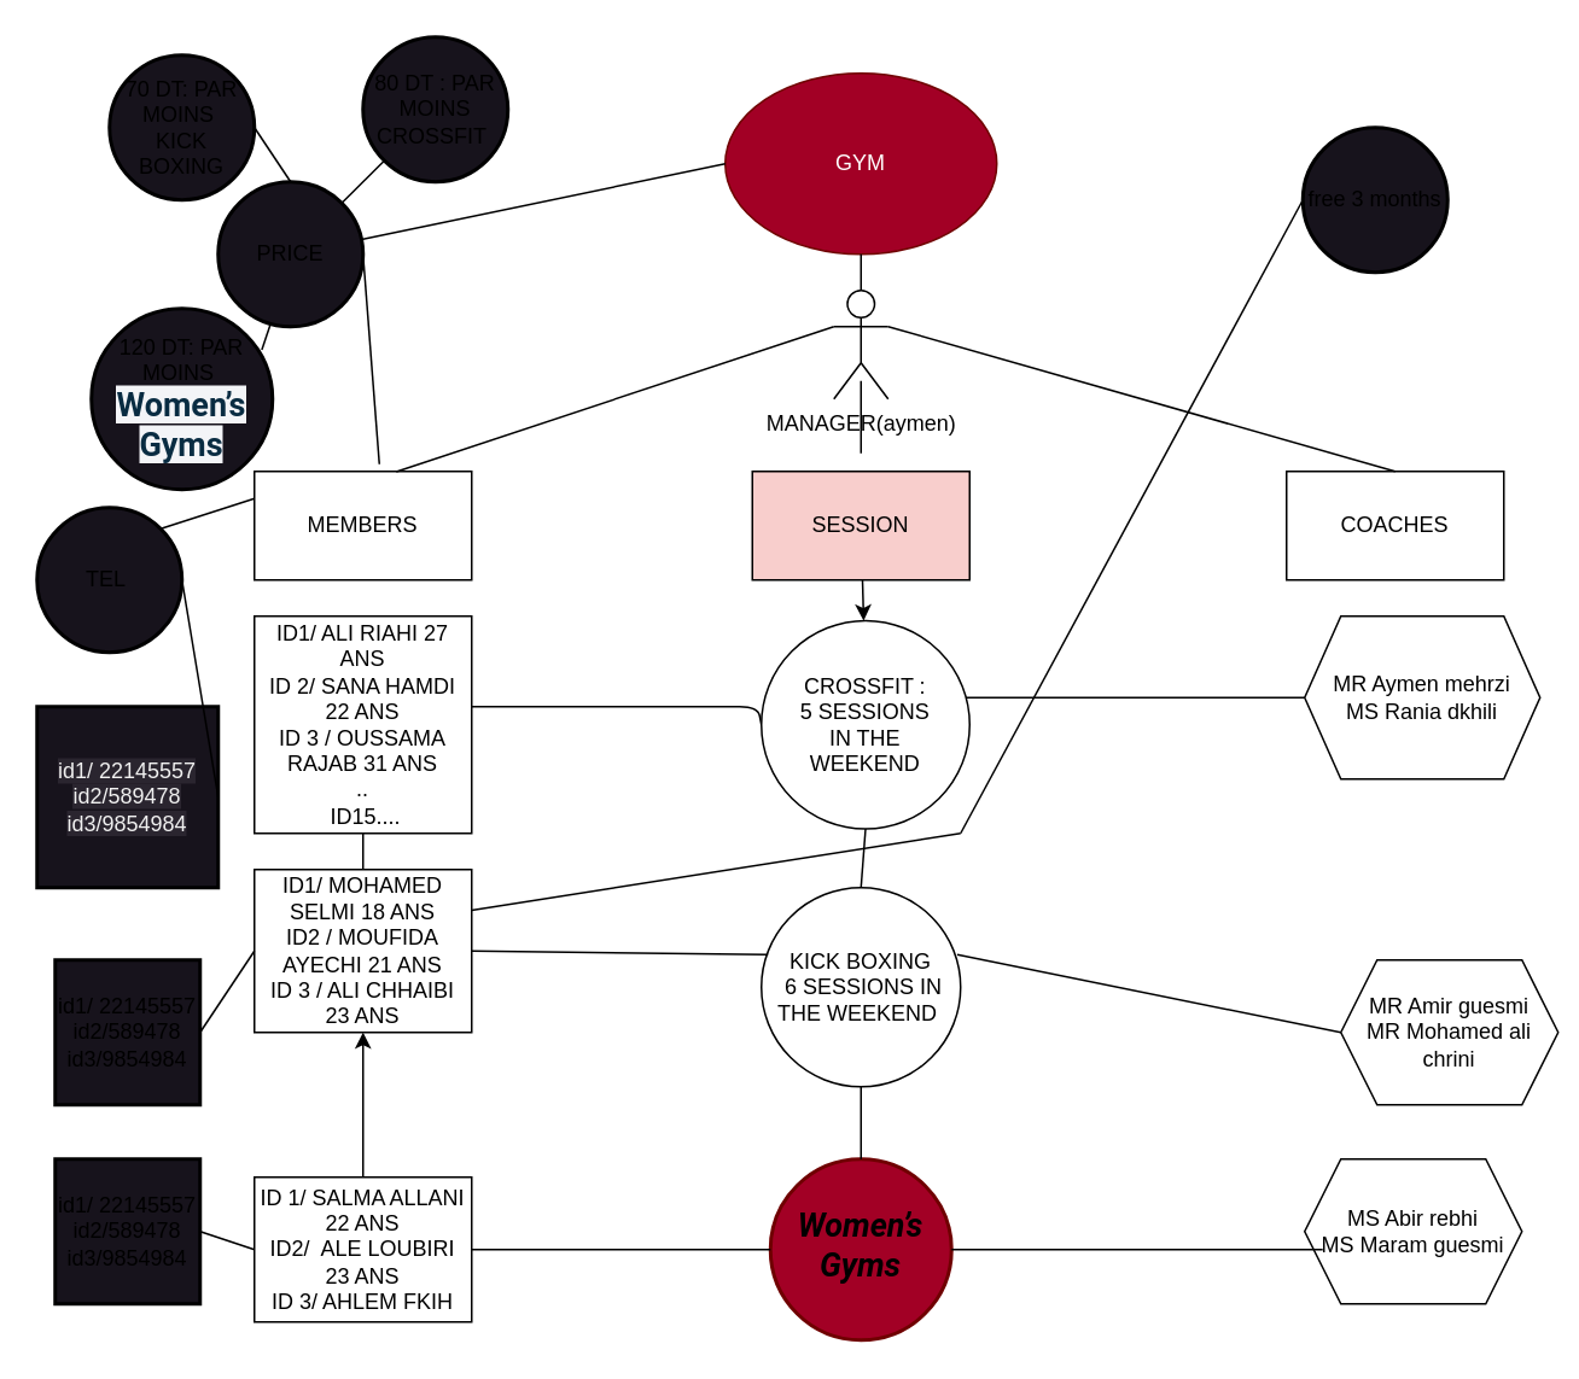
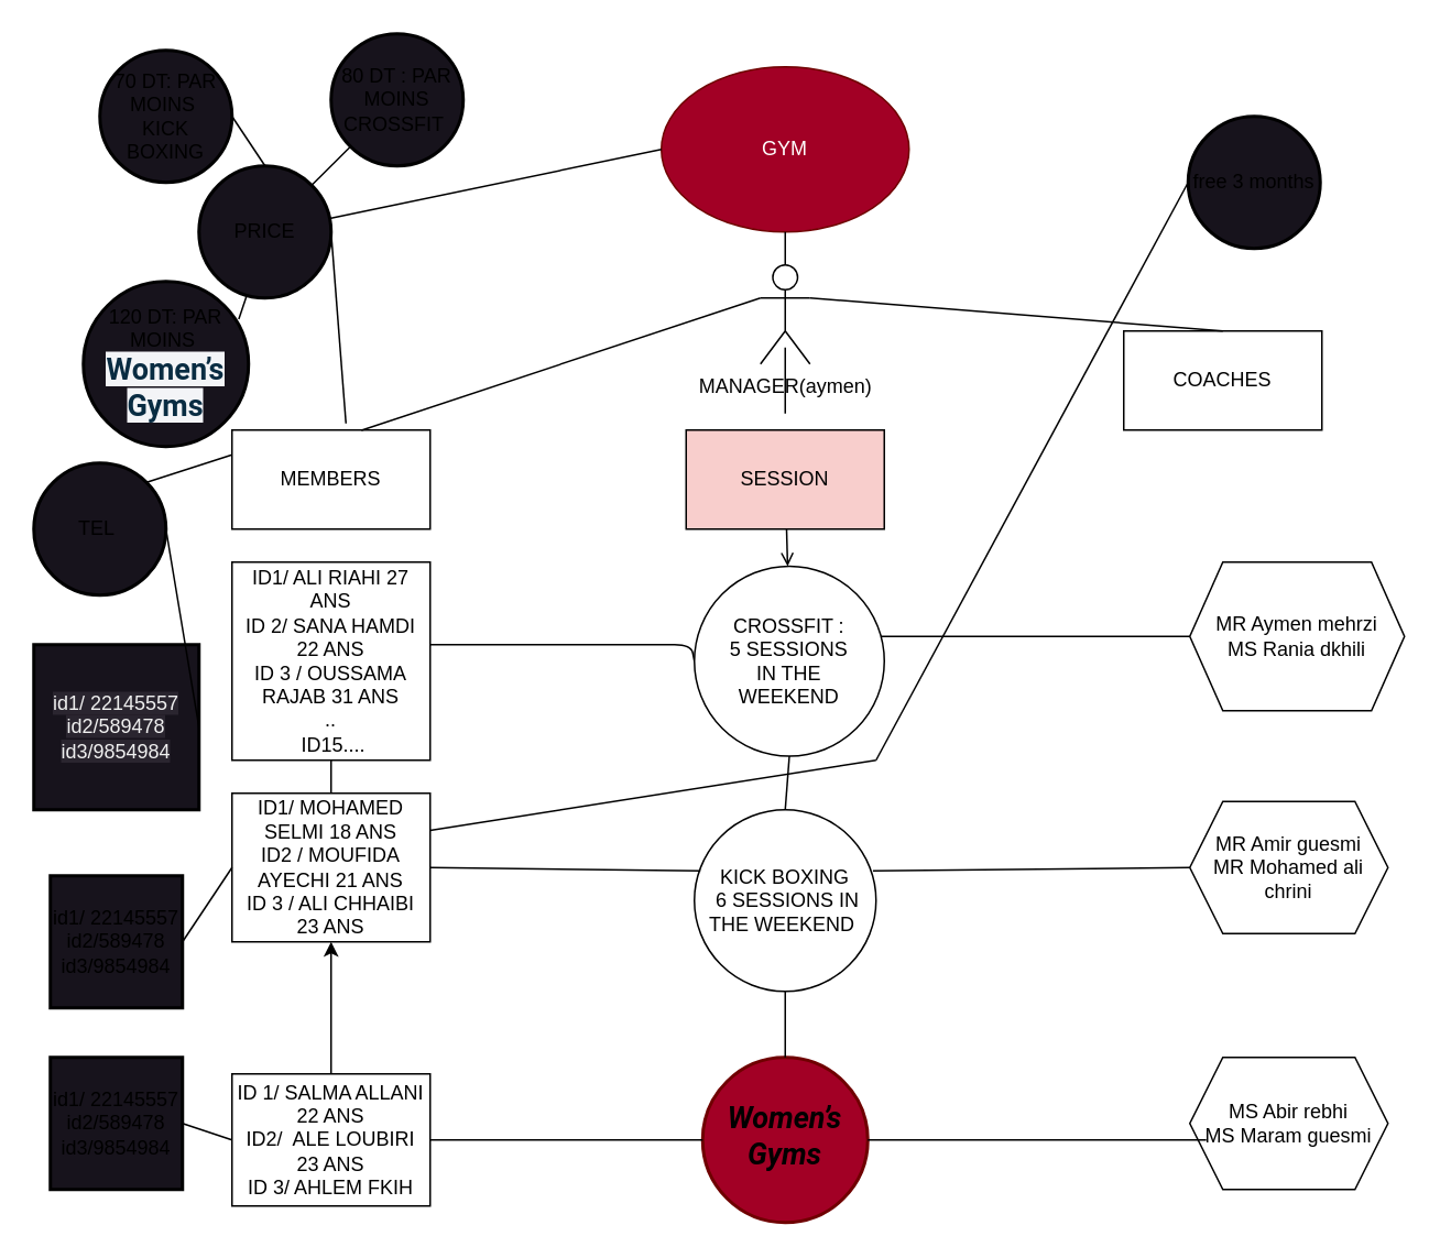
- <mxCell id="5" value="COACHES" style="rounded=0;whiteSpace=wrap;html=1;" vertex="1" parent="1"><mxGeometry x="710" y="260" width="120" height="60" as="geometry" /></mxCell>
+ <mxCell id="5" value="COACHES" style="rounded=0;whiteSpace=wrap;html=1;" vertex="1" parent="1"><mxGeometry x="680" y="200" width="120" height="60" as="geometry" /></mxCell>
- <mxCell id="6" value="" style="edgeStyle=none;html=1;" edge="1" parent="1" source="7" target="43"><mxGeometry relative="1" as="geometry" /></mxCell>
+ <mxCell id="6" value="" style="edgeStyle=none;html=1;endArrow=open;" edge="1" parent="1" source="7" target="43"><mxGeometry relative="1" as="geometry" /></mxCell>
- <mxCell id="20" value="MR Amir guesmi&lt;br&gt;MR Mohamed ali chrini" style="shape=hexagon;perimeter=hexagonPerimeter2;whiteSpace=wrap;html=1;fixedSize=1;" vertex="1" parent="1"><mxGeometry x="740" y="530" width="120" height="80" as="geometry" /></mxCell>
+ <mxCell id="20" value="MR Amir guesmi&lt;br&gt;MR Mohamed ali chrini" style="shape=hexagon;perimeter=hexagonPerimeter2;whiteSpace=wrap;html=1;fixedSize=1;" vertex="1" parent="1"><mxGeometry x="720" y="485" width="120" height="80" as="geometry" /></mxCell>
